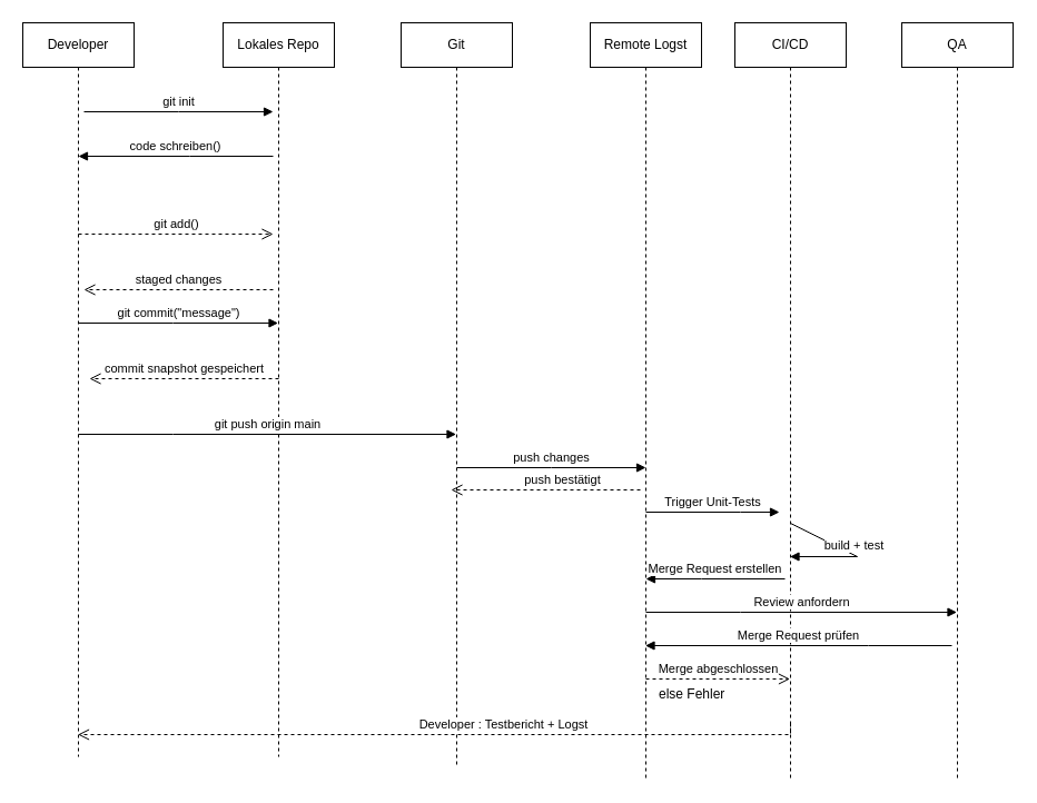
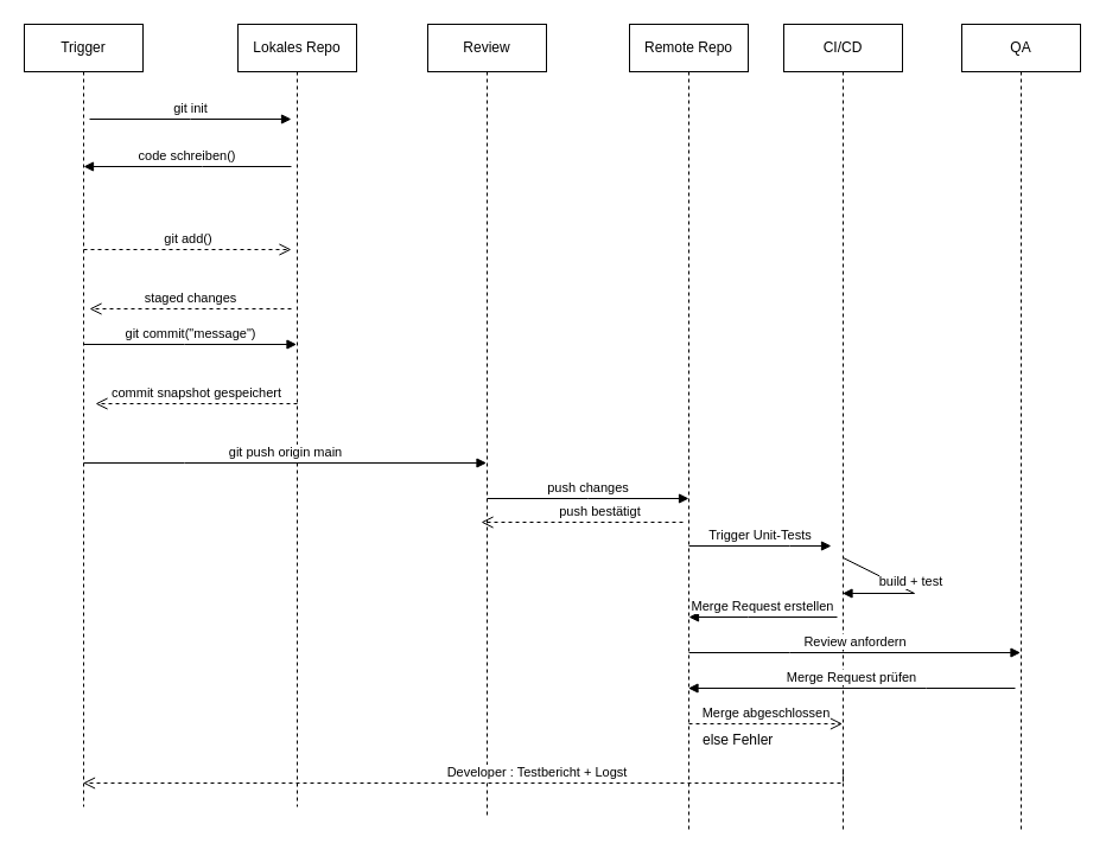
- <mxCell id="2" value="Developer" style="shape=umlLifeline;perimeter=lifelinePerimeter;whiteSpace=wrap;html=1;container=0;dropTarget=0;collapsible=0;recursiveResize=0;outlineConnect=0;portConstraint=eastwest;newEdgeStyle={&quot;edgeStyle&quot;:&quot;elbowEdgeStyle&quot;,&quot;elbow&quot;:&quot;vertical&quot;,&quot;curved&quot;:0,&quot;rounded&quot;:0};" parent="1" vertex="1"><mxGeometry x="20" y="20" width="100" height="660" as="geometry" /></mxCell>
+ <mxCell id="2" value="Trigger" style="shape=umlLifeline;perimeter=lifelinePerimeter;whiteSpace=wrap;html=1;container=0;dropTarget=0;collapsible=0;recursiveResize=0;outlineConnect=0;portConstraint=eastwest;newEdgeStyle={&quot;edgeStyle&quot;:&quot;elbowEdgeStyle&quot;,&quot;elbow&quot;:&quot;vertical&quot;,&quot;curved&quot;:0,&quot;rounded&quot;:0};" parent="1" vertex="1"><mxGeometry x="20" y="20" width="100" height="660" as="geometry" /></mxCell>
- <mxCell id="9" value="Git" style="shape=umlLifeline;perimeter=lifelinePerimeter;whiteSpace=wrap;html=1;container=0;dropTarget=0;collapsible=0;recursiveResize=0;outlineConnect=0;portConstraint=eastwest;newEdgeStyle={&quot;edgeStyle&quot;:&quot;elbowEdgeStyle&quot;,&quot;elbow&quot;:&quot;vertical&quot;,&quot;curved&quot;:0,&quot;rounded&quot;:0};" vertex="1" parent="1"><mxGeometry x="360" y="20" width="100" height="670" as="geometry" /></mxCell>
+ <mxCell id="9" value="Review" style="shape=umlLifeline;perimeter=lifelinePerimeter;whiteSpace=wrap;html=1;container=0;dropTarget=0;collapsible=0;recursiveResize=0;outlineConnect=0;portConstraint=eastwest;newEdgeStyle={&quot;edgeStyle&quot;:&quot;elbowEdgeStyle&quot;,&quot;elbow&quot;:&quot;vertical&quot;,&quot;curved&quot;:0,&quot;rounded&quot;:0};" vertex="1" parent="1"><mxGeometry x="360" y="20" width="100" height="670" as="geometry" /></mxCell>
- <mxCell id="11" value="Remote Logst" style="shape=umlLifeline;perimeter=lifelinePerimeter;whiteSpace=wrap;html=1;container=0;dropTarget=0;collapsible=0;recursiveResize=0;outlineConnect=0;portConstraint=eastwest;newEdgeStyle={&quot;edgeStyle&quot;:&quot;elbowEdgeStyle&quot;,&quot;elbow&quot;:&quot;vertical&quot;,&quot;curved&quot;:0,&quot;rounded&quot;:0};" vertex="1" parent="1"><mxGeometry x="530" y="20" width="100" height="680" as="geometry" /></mxCell>
+ <mxCell id="11" value="Remote Repo" style="shape=umlLifeline;perimeter=lifelinePerimeter;whiteSpace=wrap;html=1;container=0;dropTarget=0;collapsible=0;recursiveResize=0;outlineConnect=0;portConstraint=eastwest;newEdgeStyle={&quot;edgeStyle&quot;:&quot;elbowEdgeStyle&quot;,&quot;elbow&quot;:&quot;vertical&quot;,&quot;curved&quot;:0,&quot;rounded&quot;:0};" vertex="1" parent="1"><mxGeometry x="530" y="20" width="100" height="680" as="geometry" /></mxCell>
